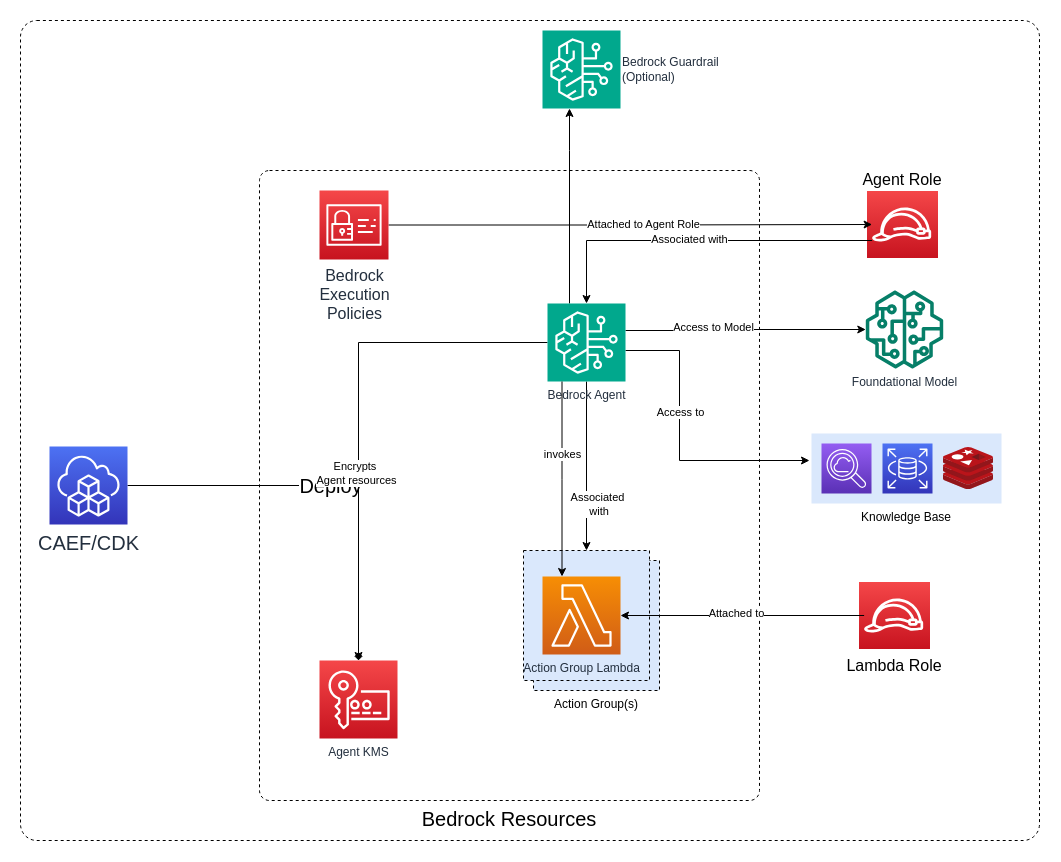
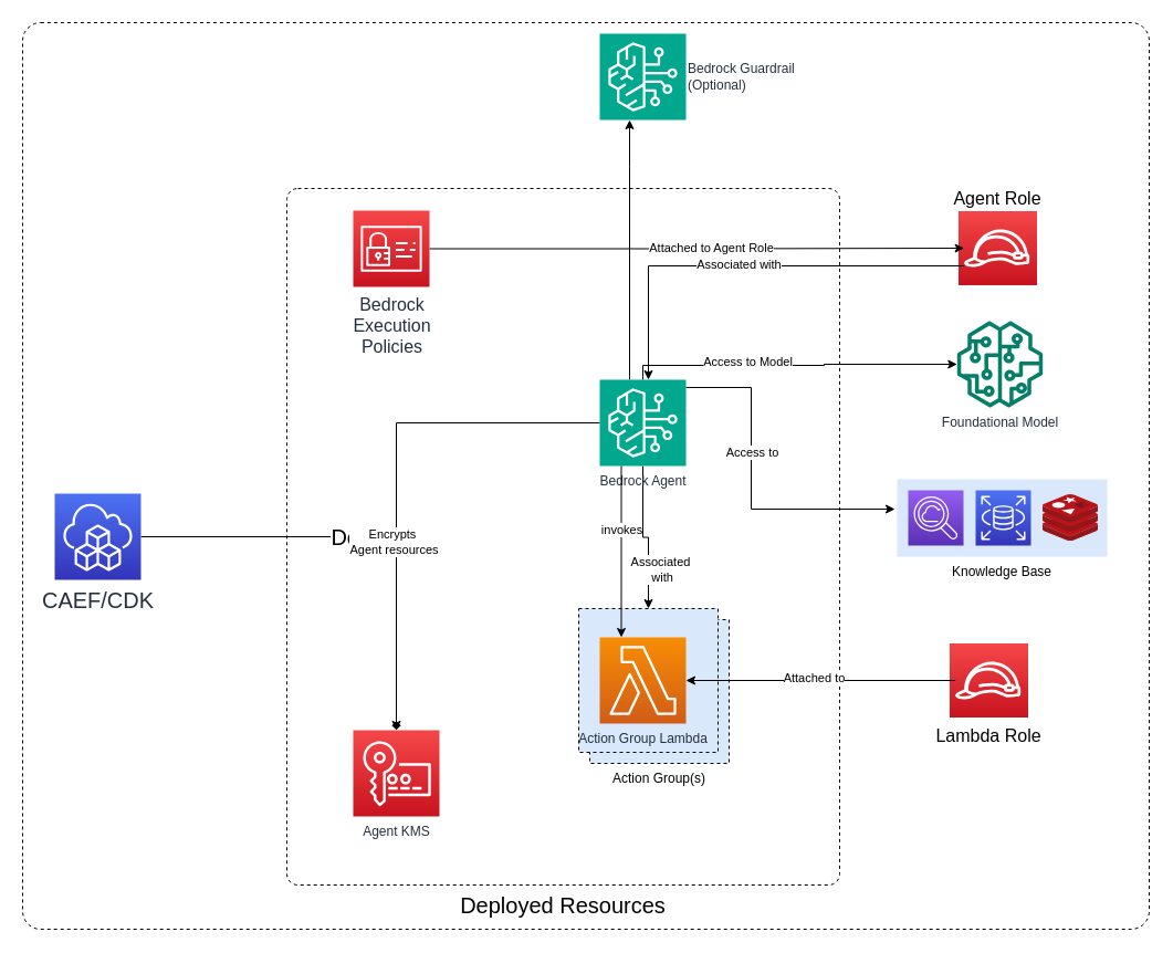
- <mxCell id="33" value="Bedrock Agent" style="sketch=0;points=[[0,0,0],[0.25,0,0],[0.5,0,0],[0.75,0,0],[1,0,0],[0,1,0],[0.25,1,0],[0.5,1,0],[0.75,1,0],[1,1,0],[0,0.25,0],[0,0.5,0],[0,0.75,0],[1,0.25,0],[1,0.5,0],[1,0.75,0]];outlineConnect=0;fontColor=#232F3E;fillColor=#01A88D;strokeColor=#ffffff;dashed=0;verticalLabelPosition=bottom;verticalAlign=top;align=center;html=1;fontSize=12;fontStyle=0;aspect=fixed;shape=mxgraph.aws4.resourceIcon;resIcon=mxgraph.aws4.bedrock;" parent="1" vertex="1"><mxGeometry x="547" y="303" width="78" height="78" as="geometry" /></mxCell>
+ <mxCell id="33" value="Bedrock Agent" style="sketch=0;points=[[0,0,0],[0.25,0,0],[0.5,0,0],[0.75,0,0],[1,0,0],[0,1,0],[0.25,1,0],[0.5,1,0],[0.75,1,0],[1,1,0],[0,0.25,0],[0,0.5,0],[0,0.75,0],[1,0.25,0],[1,0.5,0],[1,0.75,0]];outlineConnect=0;fontColor=#232F3E;fillColor=#01A88D;strokeColor=#ffffff;dashed=0;verticalLabelPosition=bottom;verticalAlign=top;align=center;html=1;fontSize=12;fontStyle=0;aspect=fixed;shape=mxgraph.aws4.resourceIcon;resIcon=mxgraph.aws4.bedrock;" parent="1" vertex="1"><mxGeometry x="542" y="343" width="78" height="78" as="geometry" /></mxCell>
- <mxCell id="4" value="Bedrock Resources" style="rounded=1;whiteSpace=wrap;html=1;fontSize=20;fillColor=none;arcSize=2;dashed=1;labelPosition=center;verticalLabelPosition=bottom;align=center;verticalAlign=top;" parent="1" vertex="1"><mxGeometry x="259" y="170" width="500" height="630" as="geometry" /></mxCell>
+ <mxCell id="4" value="Deployed Resources" style="rounded=1;whiteSpace=wrap;html=1;fontSize=20;fillColor=none;arcSize=2;dashed=1;labelPosition=center;verticalLabelPosition=bottom;align=center;verticalAlign=top;" parent="1" vertex="1"><mxGeometry x="259" y="170" width="500" height="630" as="geometry" /></mxCell>
